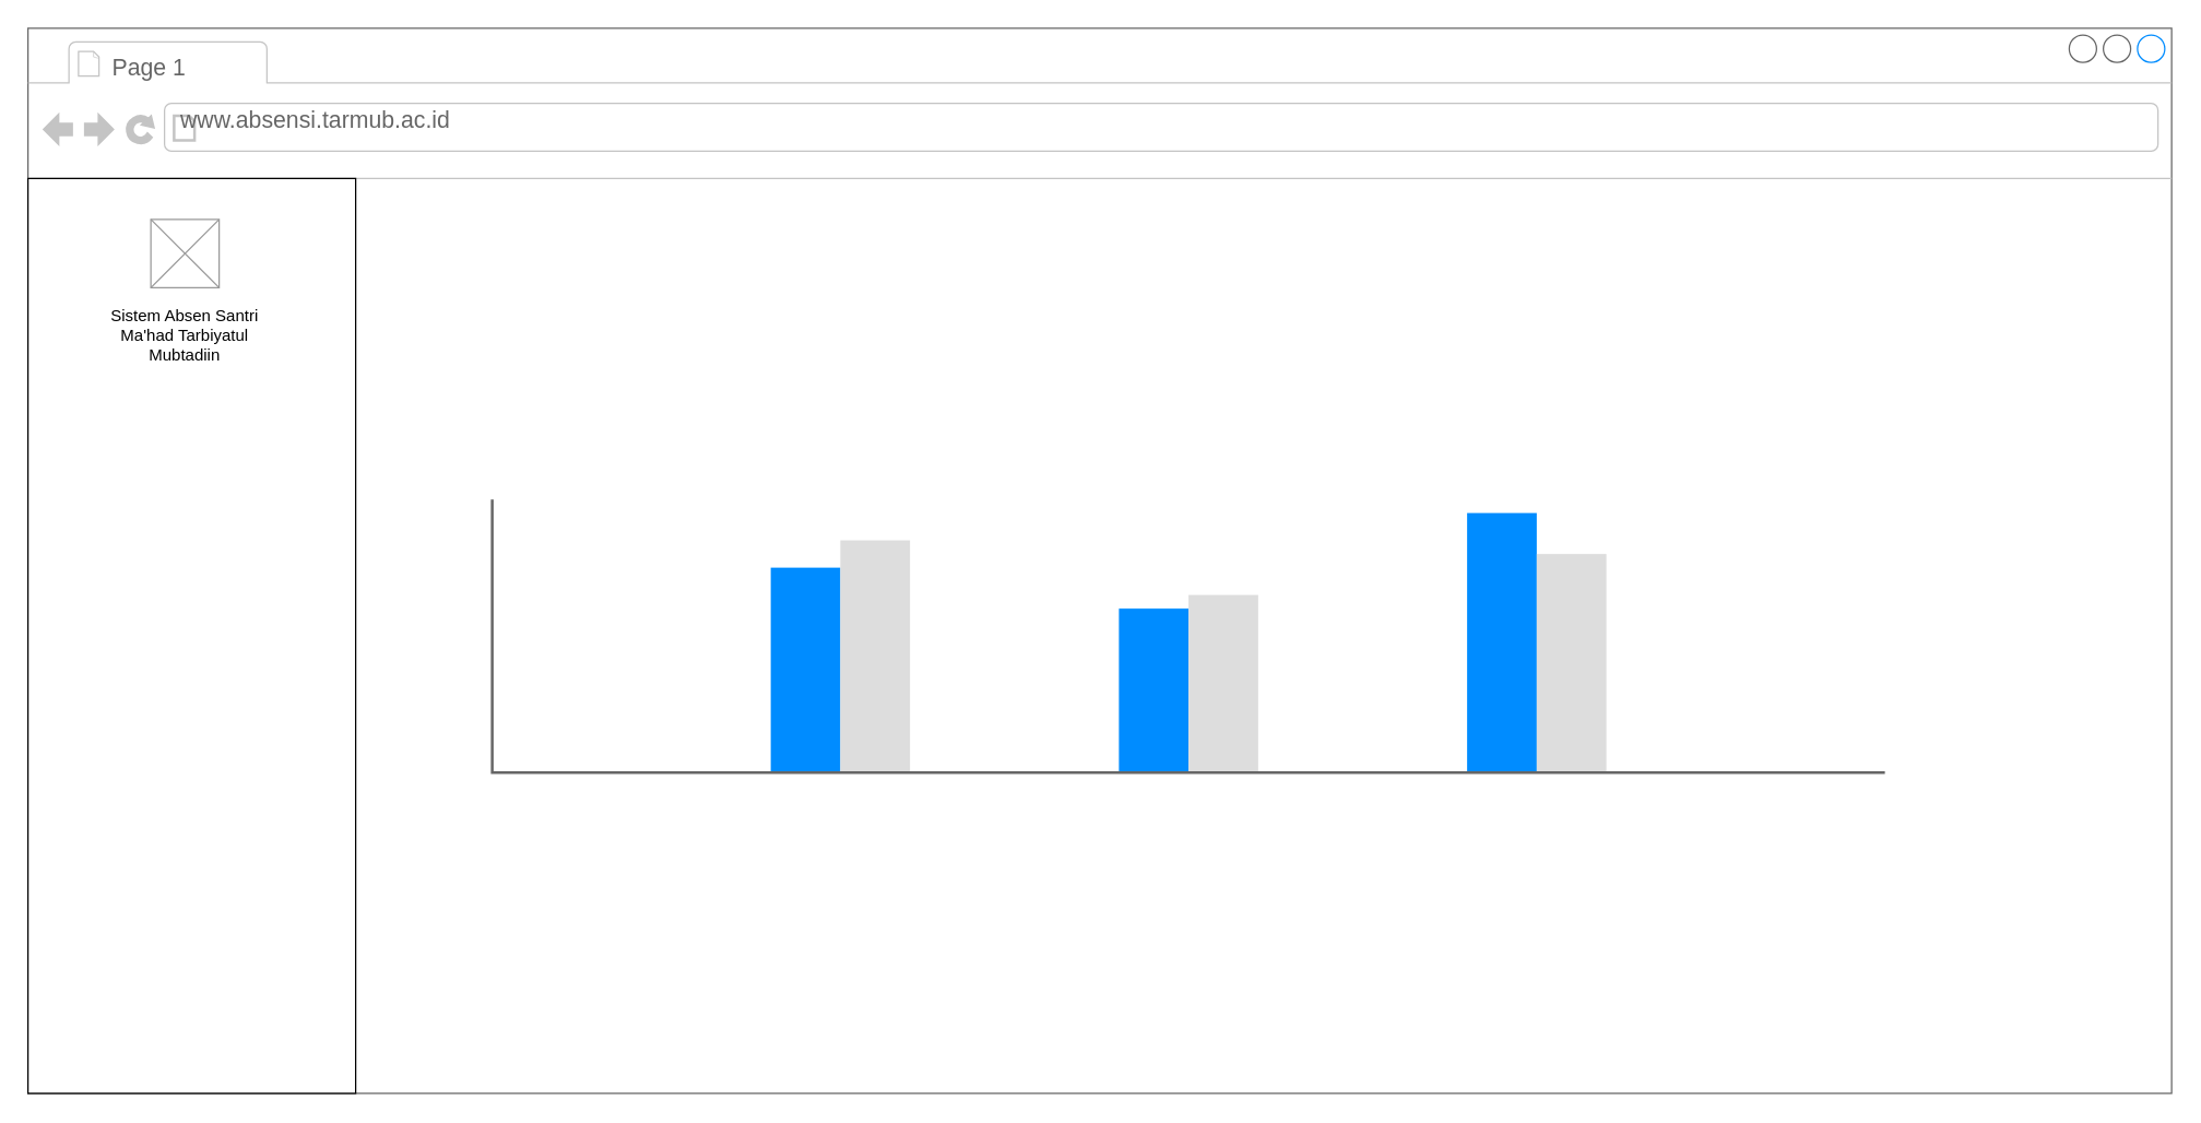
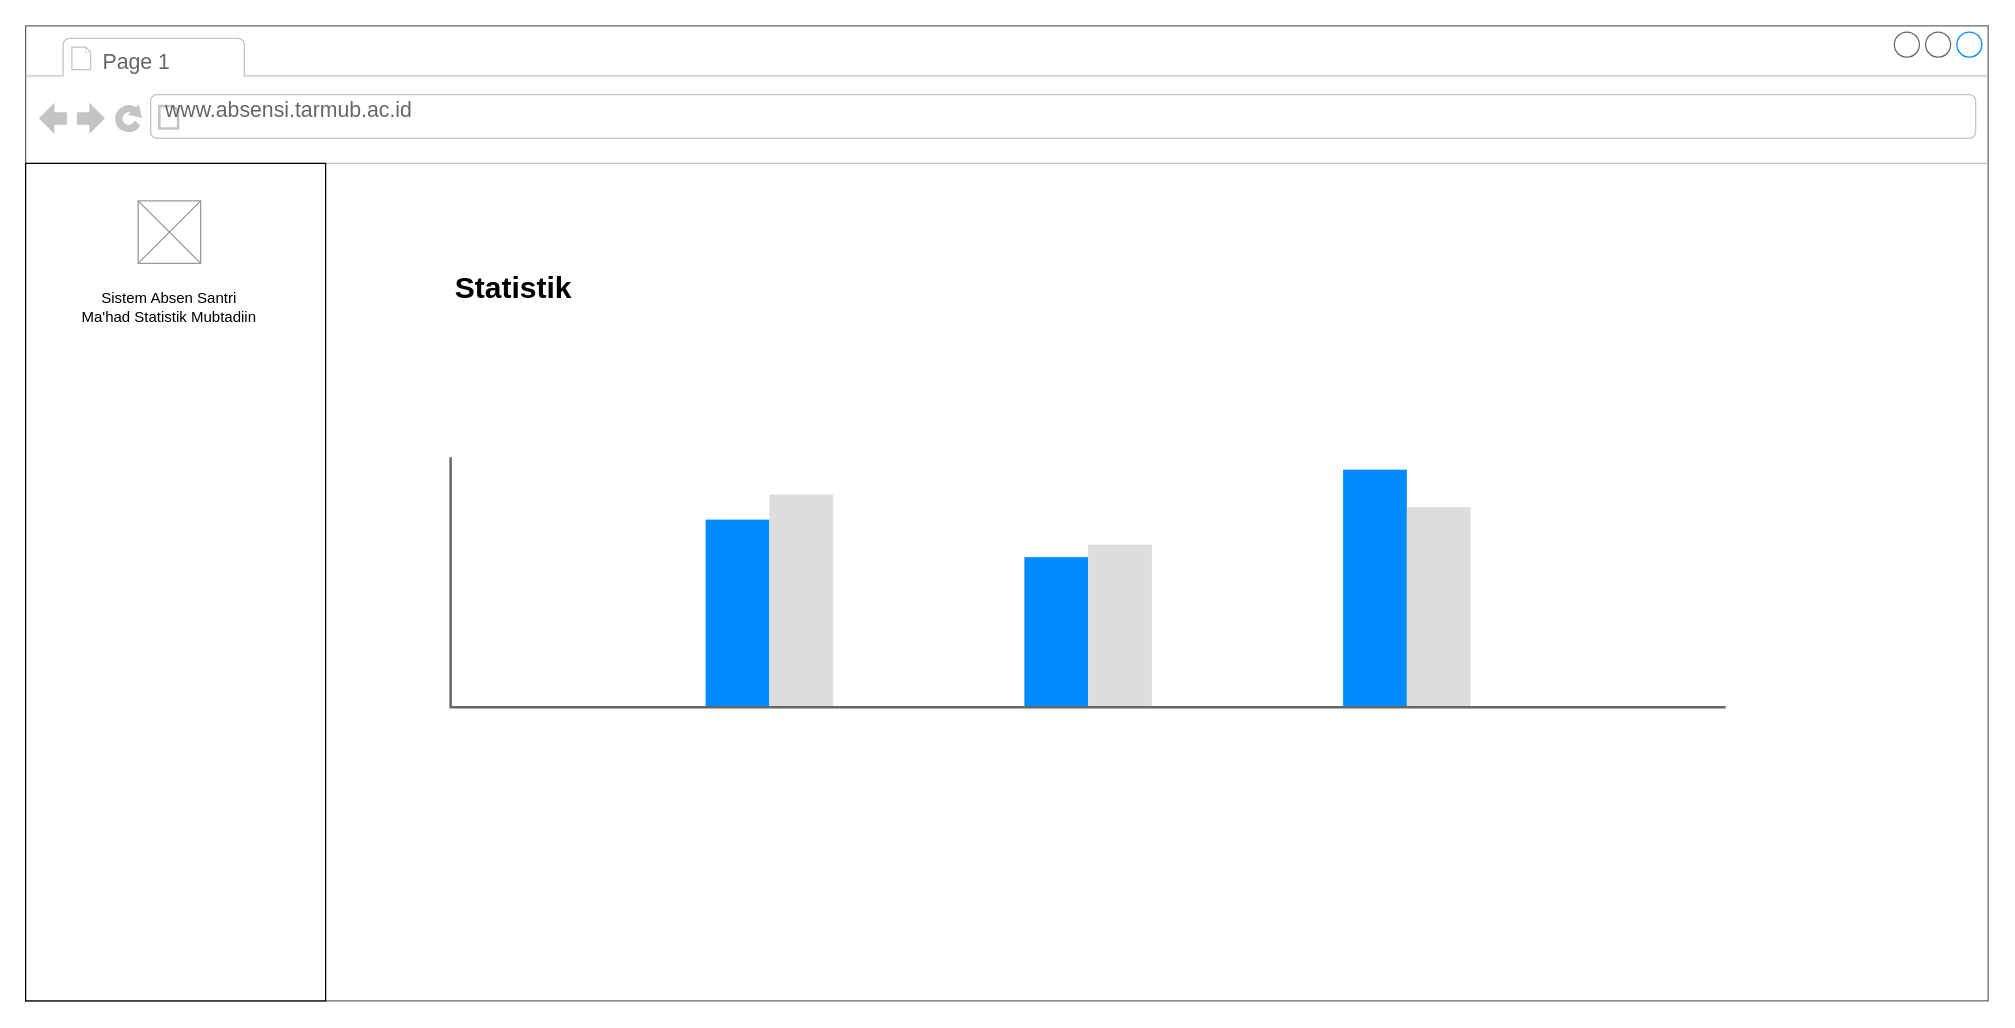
+ <mxCell id="9" value="Statistik" style="text;strokeColor=none;fillColor=none;html=1;fontSize=24;fontStyle=1;verticalAlign=middle;align=center;" vertex="1" parent="2"><mxGeometry x="340" y="190" width="100" height="40" as="geometry" /></mxCell>
- <mxCell id="7" value="Sistem Absen Santri Ma'had Tarbiyatul Mubtadiin" style="text;html=1;strokeColor=none;fillColor=none;align=center;verticalAlign=middle;whiteSpace=wrap;rounded=0;" vertex="1" parent="2"><mxGeometry x="40" y="210" width="150" height="30" as="geometry" /></mxCell>
+ <mxCell id="7" value="Sistem Absen Santri Ma'had Statistik Mubtadiin" style="text;html=1;strokeColor=none;fillColor=none;align=center;verticalAlign=middle;whiteSpace=wrap;rounded=0;" vertex="1" parent="2"><mxGeometry x="40" y="210" width="150" height="30" as="geometry" /></mxCell>
